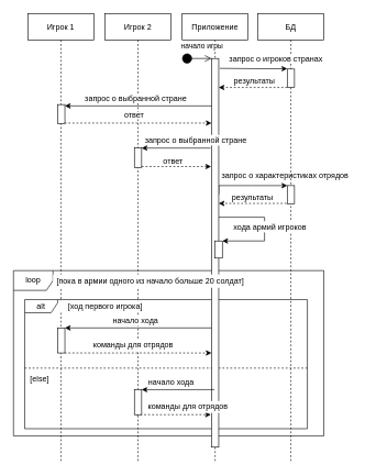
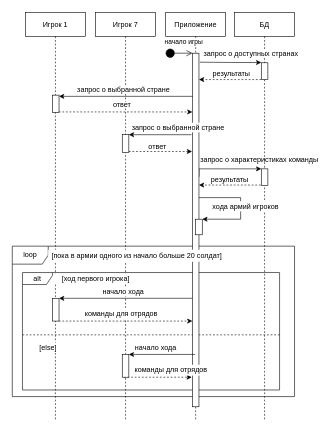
- <mxCell id="12" value="Игрок 2" style="shape=umlLifeline;perimeter=lifelinePerimeter;whiteSpace=wrap;html=1;container=1;dropTarget=0;collapsible=0;recursiveResize=0;outlineConnect=0;portConstraint=eastwest;newEdgeStyle={&quot;curved&quot;:0,&quot;rounded&quot;:0};" vertex="1" parent="1"><mxGeometry x="159" y="20" width="100" height="680" as="geometry" /></mxCell>
+ <mxCell id="12" value="Игрок 7" style="shape=umlLifeline;perimeter=lifelinePerimeter;whiteSpace=wrap;html=1;container=1;dropTarget=0;collapsible=0;recursiveResize=0;outlineConnect=0;portConstraint=eastwest;newEdgeStyle={&quot;curved&quot;:0,&quot;rounded&quot;:0};" vertex="1" parent="1"><mxGeometry x="159" y="20" width="100" height="680" as="geometry" /></mxCell>
- <mxCell id="23" value="запрос о игроков странах" style="text;html=1;strokeColor=none;fillColor=default;align=center;verticalAlign=middle;whiteSpace=wrap;rounded=0;" vertex="1" parent="1"><mxGeometry x="337" y="82" width="163" height="13" as="geometry" /></mxCell>
+ <mxCell id="23" value="запрос о доступных странах" style="text;html=1;strokeColor=none;fillColor=default;align=center;verticalAlign=middle;whiteSpace=wrap;rounded=0;" vertex="1" parent="1"><mxGeometry x="337" y="82" width="163" height="13" as="geometry" /></mxCell>
- <mxCell id="28" value="запрос о характеристиках отрядов" style="text;html=1;strokeColor=none;fillColor=none;align=center;verticalAlign=middle;whiteSpace=wrap;rounded=0;" vertex="1" parent="1"><mxGeometry x="331.5" y="251" width="200.5" height="30" as="geometry" /></mxCell>
+ <mxCell id="28" value="запрос о характеристиках команды" style="text;html=1;strokeColor=none;fillColor=none;align=center;verticalAlign=middle;whiteSpace=wrap;rounded=0;" vertex="1" parent="1"><mxGeometry x="331.5" y="251" width="200.5" height="30" as="geometry" /></mxCell>
- <mxCell id="11" value="[else]" style="text;align=center;html=1;verticalAlign=middle;whiteSpace=wrap;rounded=0;fillColor=default;" parent="1" vertex="1"><mxGeometry x="45" y="566" width="30" height="17" as="geometry" /></mxCell>
+ <mxCell id="11" value="[else]" style="text;align=center;html=1;verticalAlign=middle;whiteSpace=wrap;rounded=0;fillColor=default;" parent="1" vertex="1"><mxGeometry x="65" y="571" width="30" height="17" as="geometry" /></mxCell>
